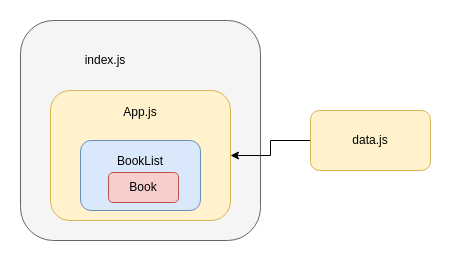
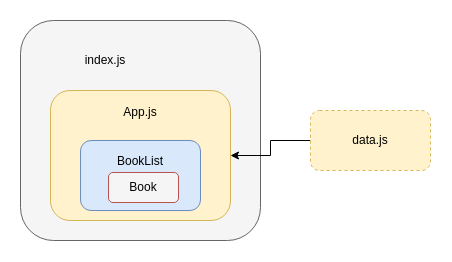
- <mxCell id="6" value="data.js" style="rounded=1;whiteSpace=wrap;html=1;fillColor=#fff2cc;strokeColor=#d6b656;" parent="1" vertex="1"><mxGeometry x="310" y="110" width="120" height="60" as="geometry" /></mxCell>
+ <mxCell id="6" value="data.js" style="rounded=1;whiteSpace=wrap;html=1;fillColor=#fff2cc;strokeColor=#d6b656;dashed=1;" parent="1" vertex="1"><mxGeometry x="310" y="110" width="120" height="60" as="geometry" /></mxCell>
- <mxCell id="8" value="Book" style="rounded=1;whiteSpace=wrap;html=1;fillColor=#f8cecc;strokeColor=#b85450;" parent="1" vertex="1"><mxGeometry x="108" y="172" width="70" height="30" as="geometry" /></mxCell>
+ <mxCell id="8" value="Book" style="rounded=1;whiteSpace=wrap;html=1;fillColor=#f5f5f5;strokeColor=#b85450;" parent="1" vertex="1"><mxGeometry x="108" y="172" width="70" height="30" as="geometry" /></mxCell>
